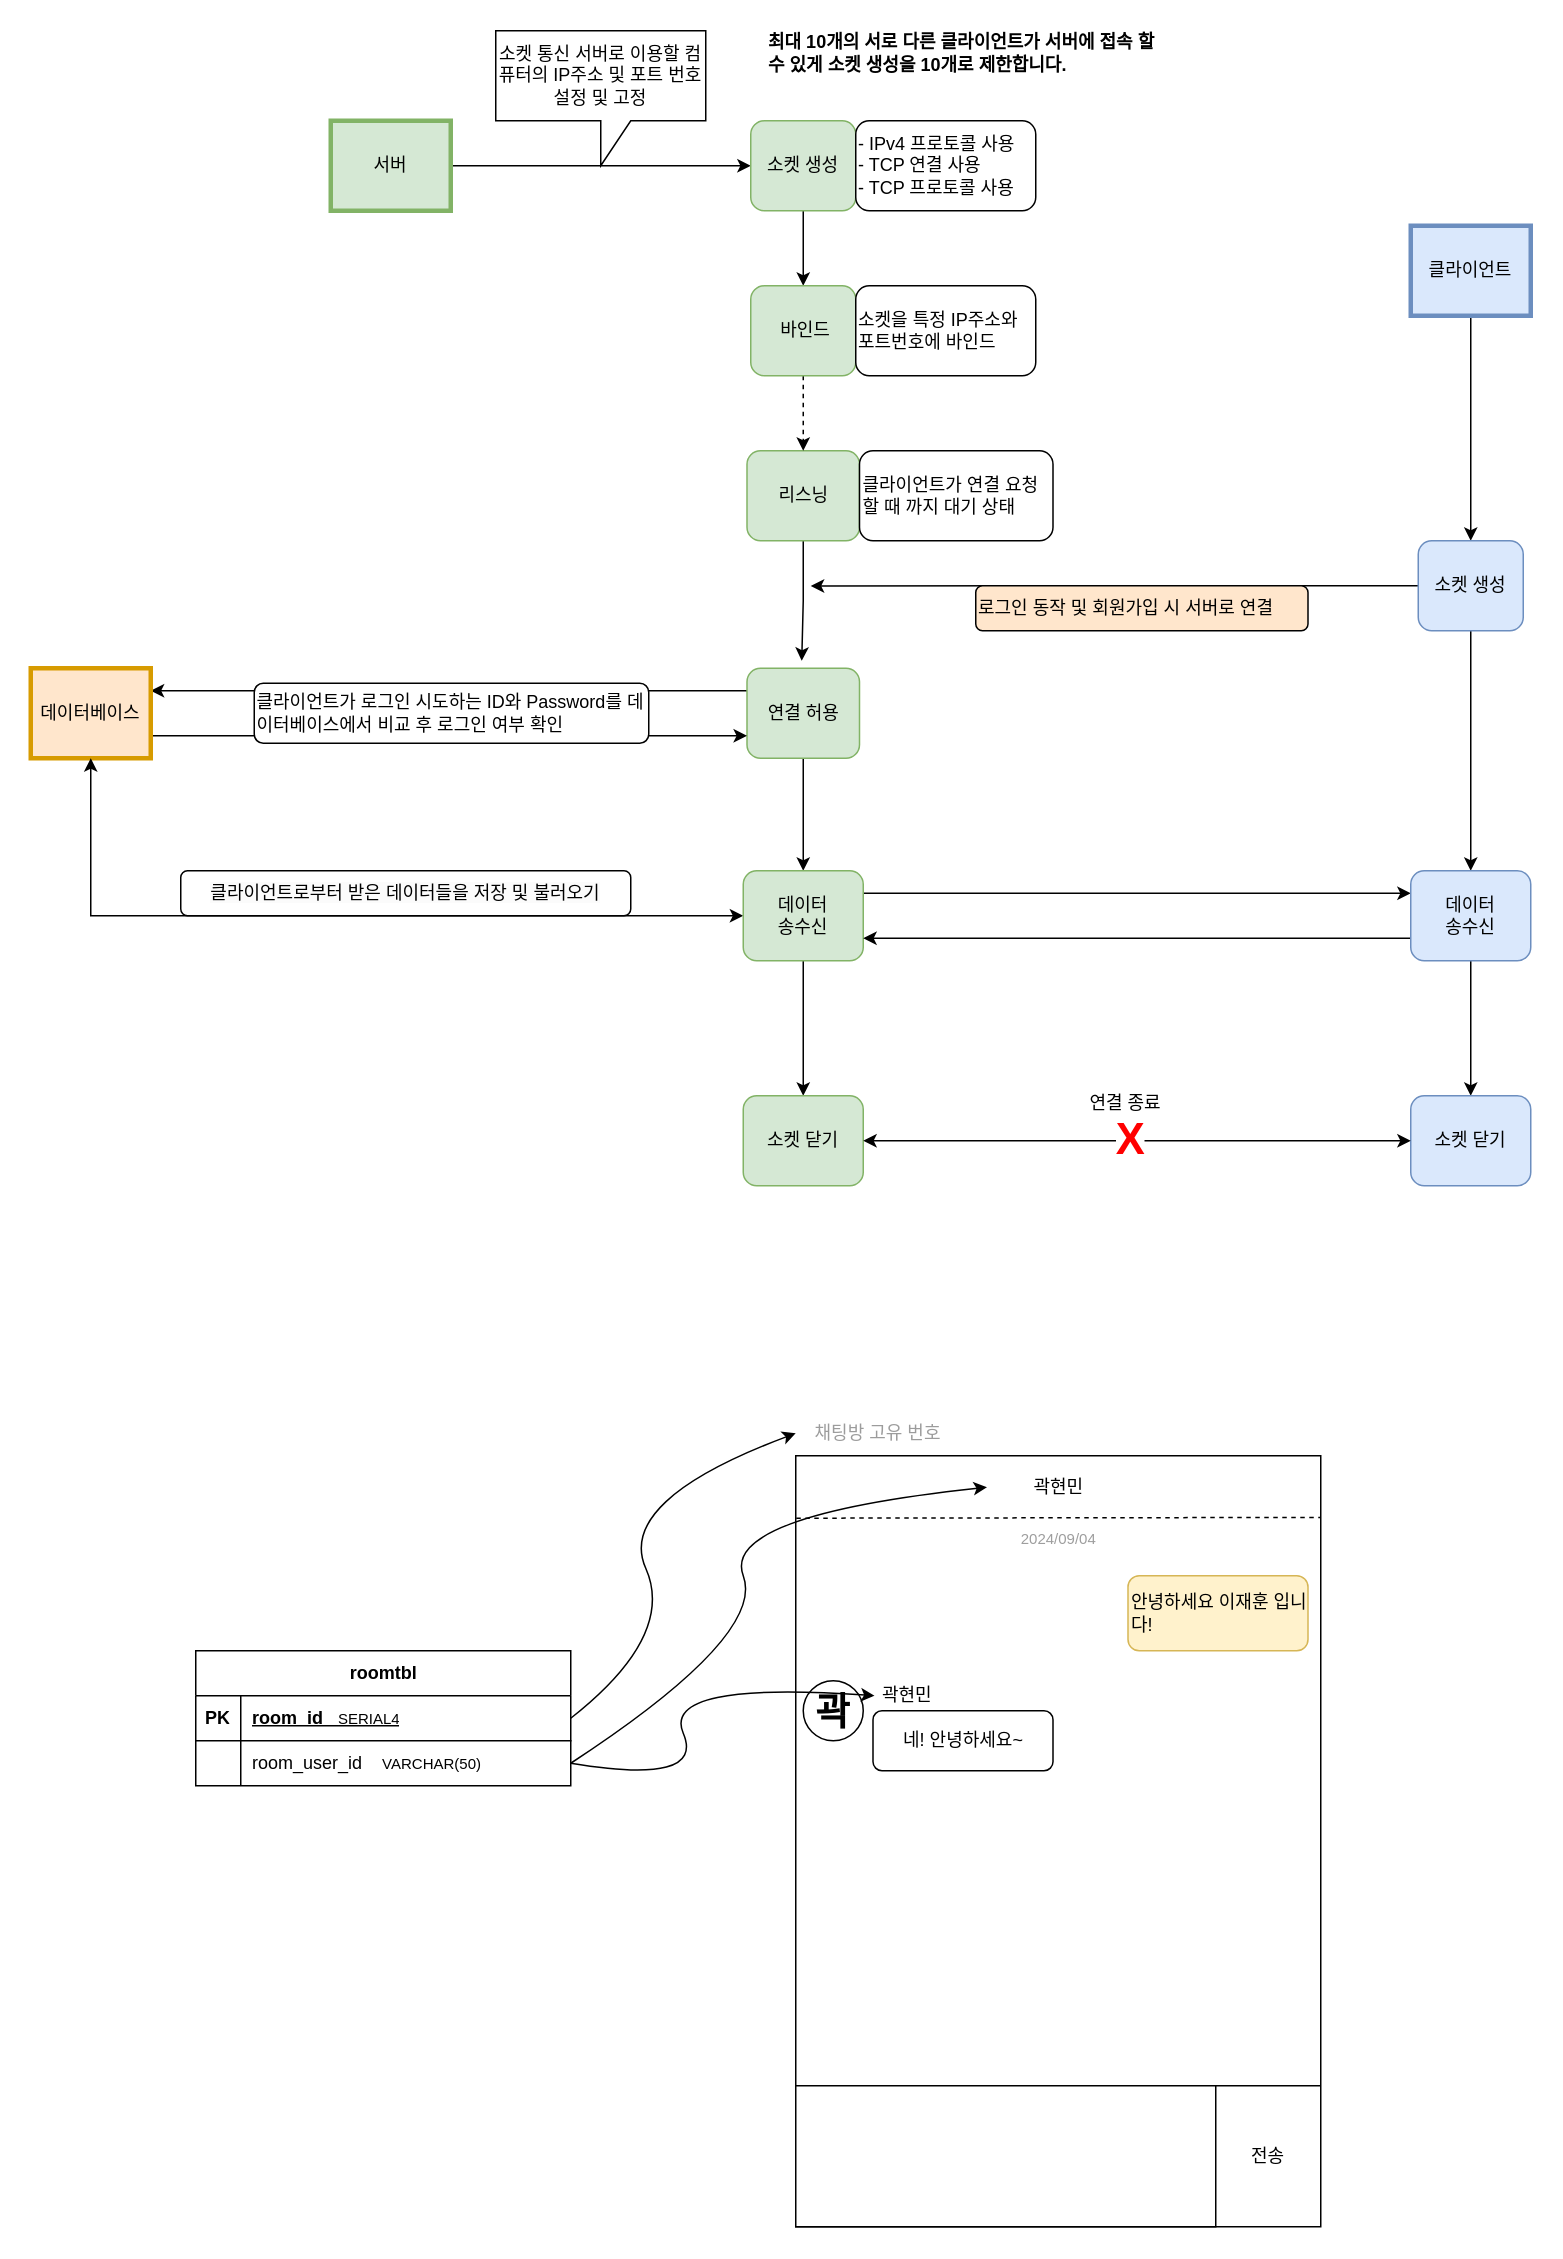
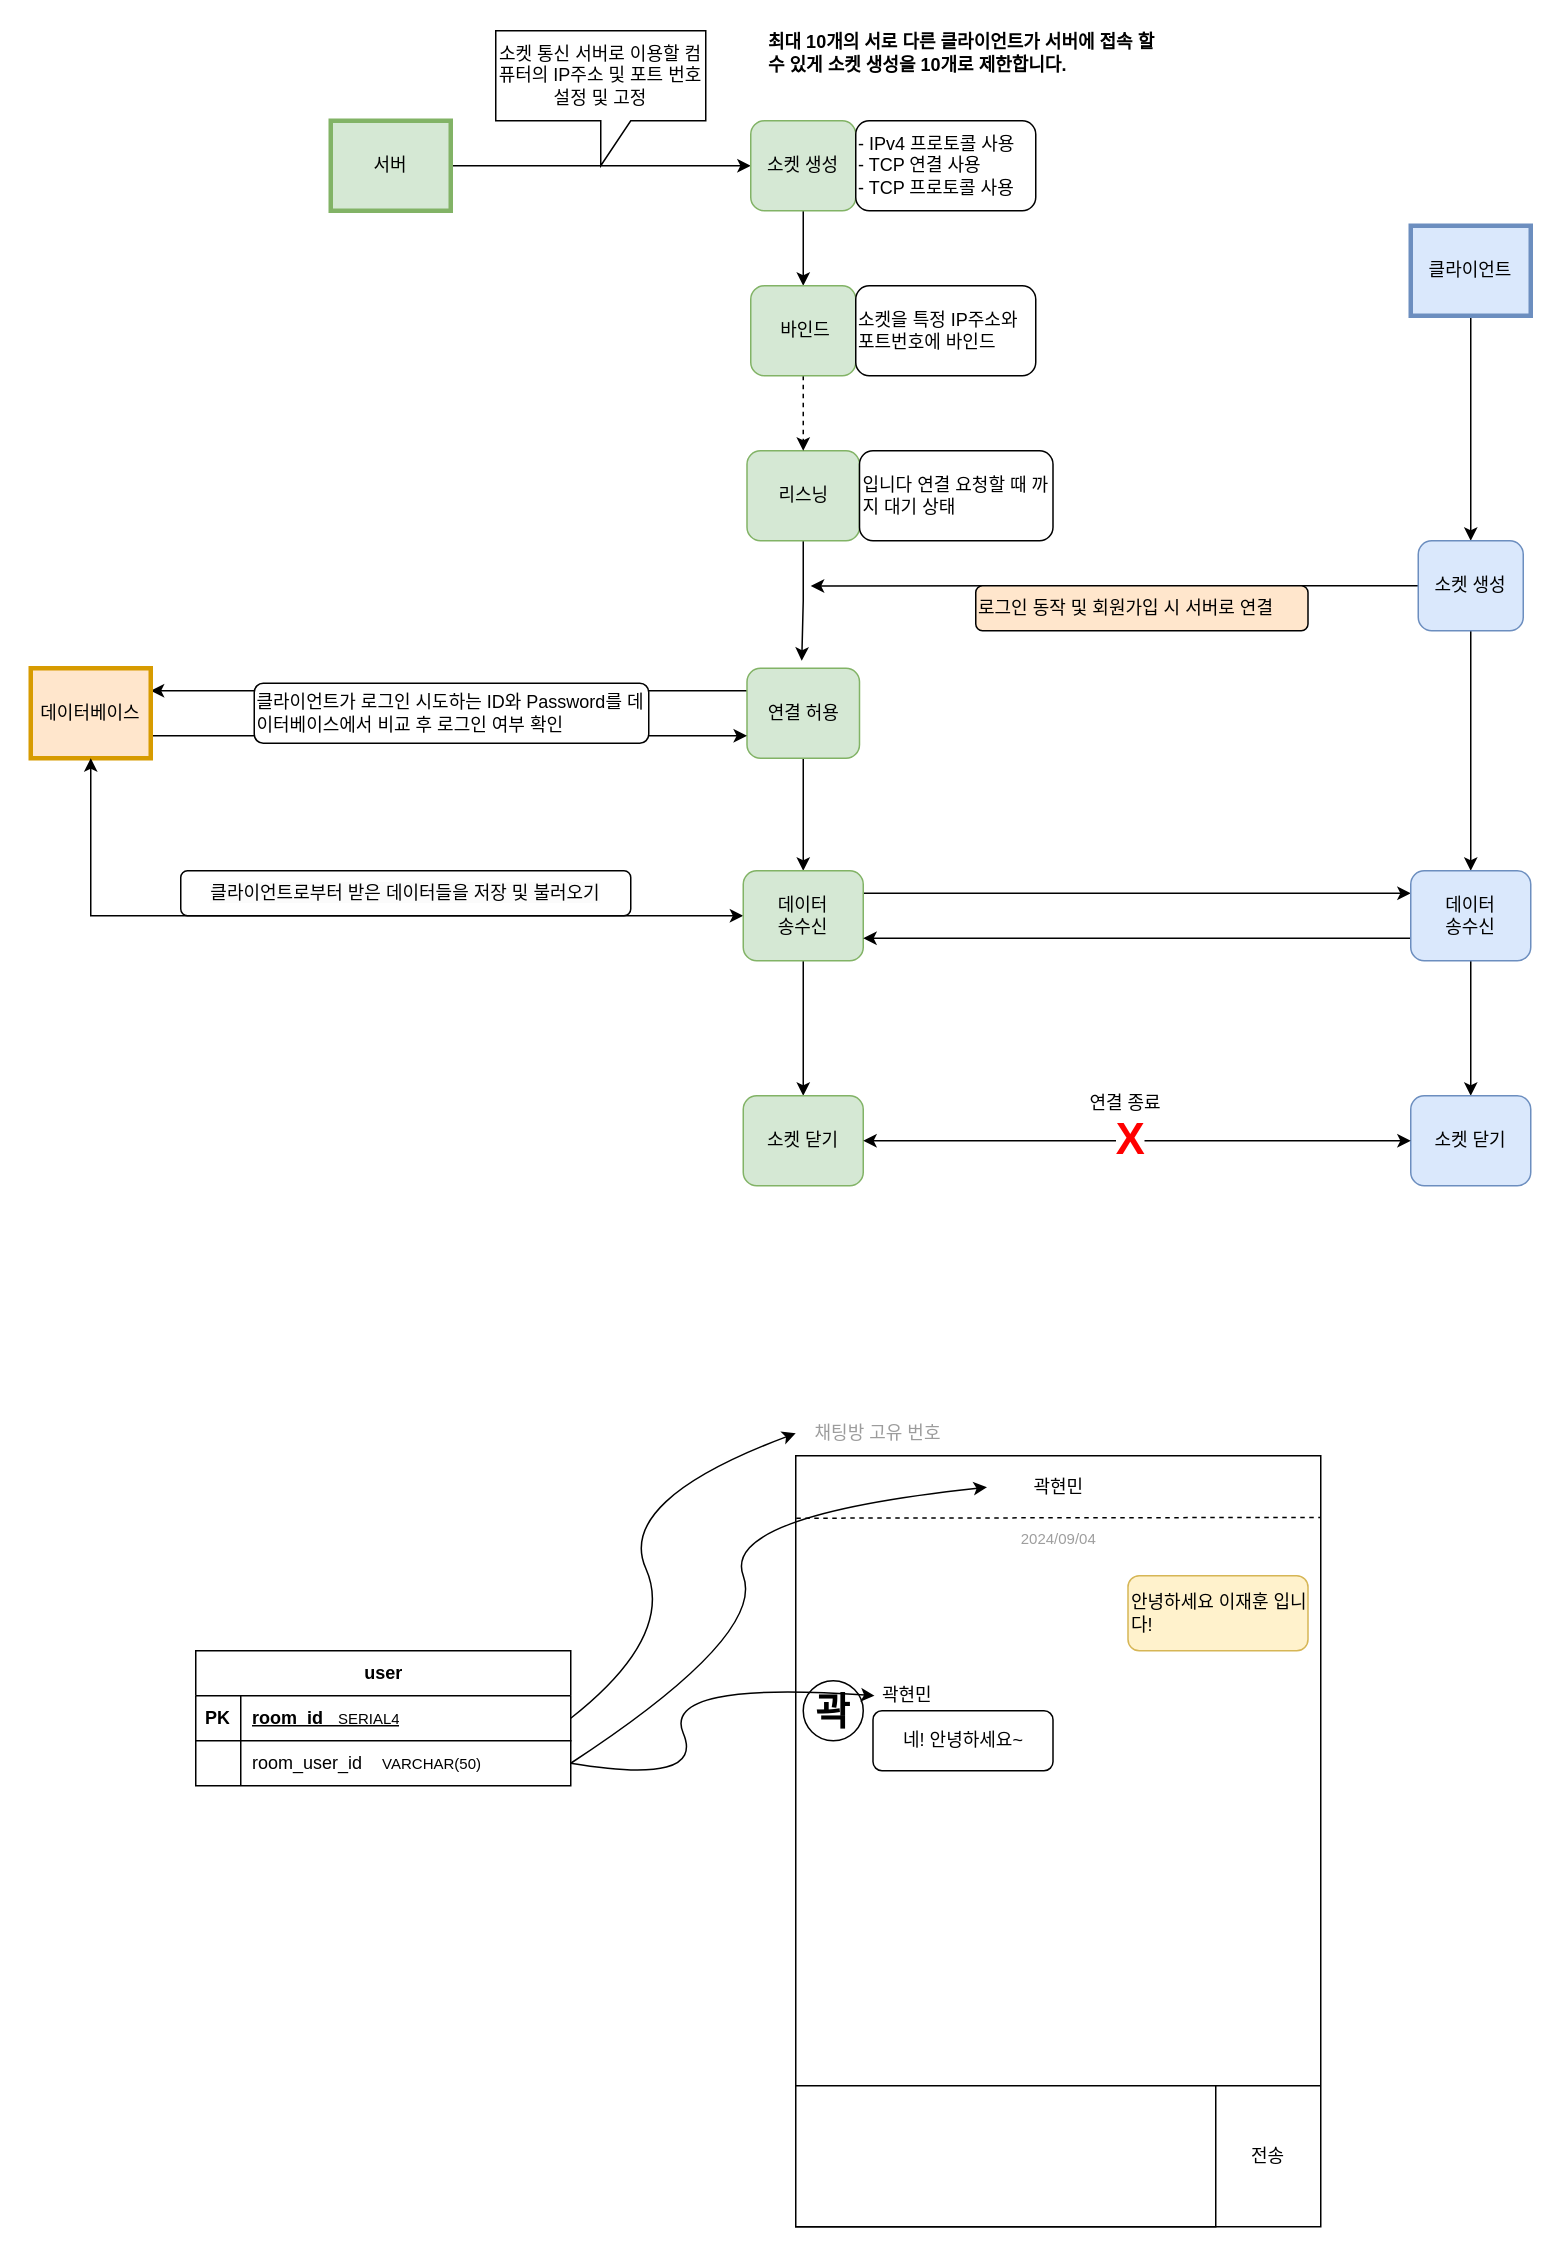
- <mxCell id="9" value="클라이언트가 연결 요청할 때 까지 대기 상태" style="rounded=1;whiteSpace=wrap;html=1;align=left;" parent="1" vertex="1"><mxGeometry x="572.5" y="300" width="129" height="60" as="geometry" /></mxCell>
+ <mxCell id="9" value="입니다 연결 요청할 때 까지 대기 상태" style="rounded=1;whiteSpace=wrap;html=1;align=left;" parent="1" vertex="1"><mxGeometry x="572.5" y="300" width="129" height="60" as="geometry" /></mxCell>
- <mxCell id="46" value="roomtbl" style="shape=table;startSize=30;container=1;collapsible=1;childLayout=tableLayout;fixedRows=1;rowLines=0;fontStyle=1;align=center;resizeLast=1;html=1;" vertex="1" parent="1"><mxGeometry x="130" y="1100" width="250" height="90" as="geometry" /></mxCell>
+ <mxCell id="46" value="user" style="shape=table;startSize=30;container=1;collapsible=1;childLayout=tableLayout;fixedRows=1;rowLines=0;fontStyle=1;align=center;resizeLast=1;html=1;" vertex="1" parent="1"><mxGeometry x="130" y="1100" width="250" height="90" as="geometry" /></mxCell>
